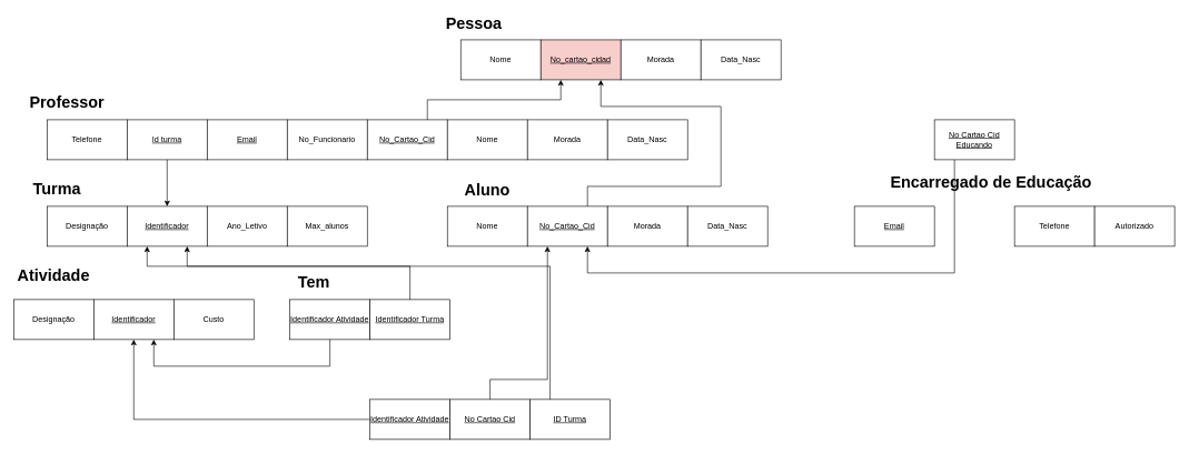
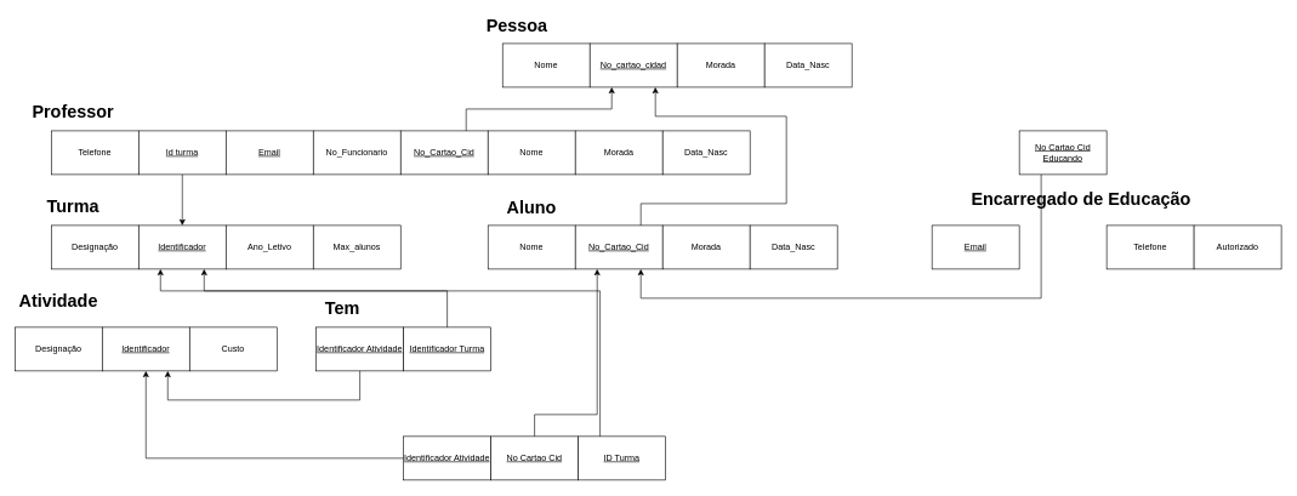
- <mxCell id="11" value="&lt;u&gt;No_cartao_cidad&lt;/u&gt;" style="rounded=0;whiteSpace=wrap;html=1;fillColor=#f8cecc;" vertex="1" parent="1"><mxGeometry x="810" y="59" width="120" height="60" as="geometry" /></mxCell>
+ <mxCell id="11" value="&lt;u&gt;No_cartao_cidad&lt;/u&gt;" style="rounded=0;whiteSpace=wrap;html=1;" vertex="1" parent="1"><mxGeometry x="810" y="59" width="120" height="60" as="geometry" /></mxCell>
- <mxCell id="31" value="&lt;b&gt;&lt;font style=&quot;font-size: 24px;&quot;&gt;Turma&lt;/font&gt;&lt;/b&gt;" style="text;html=1;strokeColor=none;fillColor=none;align=center;verticalAlign=middle;whiteSpace=wrap;rounded=0;" vertex="1" parent="1"><mxGeometry x="55" y="269" width="60" height="30" as="geometry" /></mxCell>
+ <mxCell id="31" value="&lt;b&gt;&lt;font style=&quot;font-size: 24px;&quot;&gt;Turma&lt;/font&gt;&lt;/b&gt;" style="text;html=1;strokeColor=none;fillColor=none;align=center;verticalAlign=middle;whiteSpace=wrap;rounded=0;" vertex="1" parent="1"><mxGeometry x="70" y="269" width="60" height="30" as="geometry" /></mxCell>
